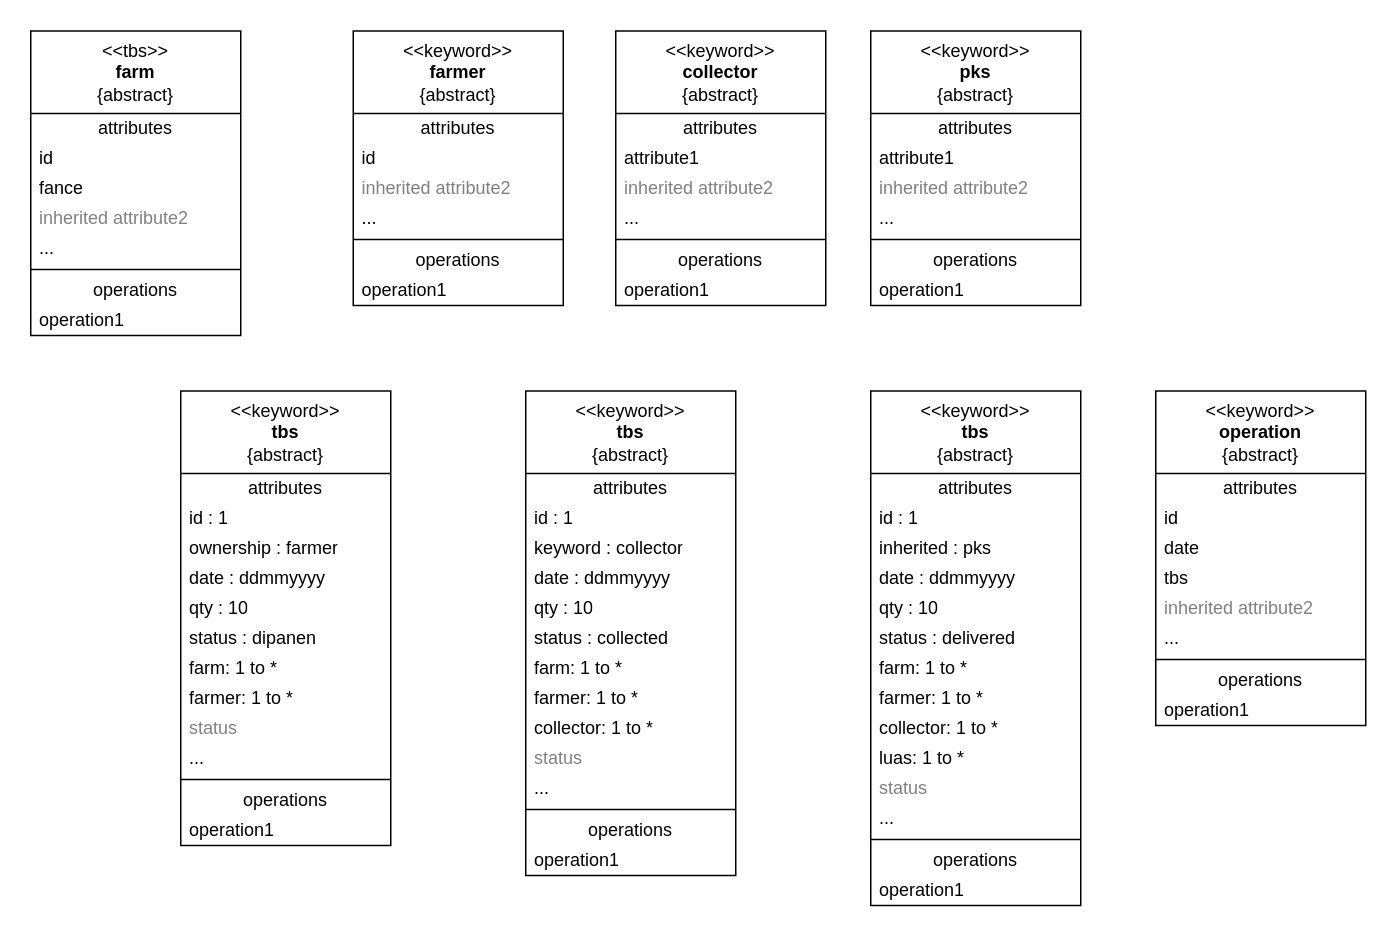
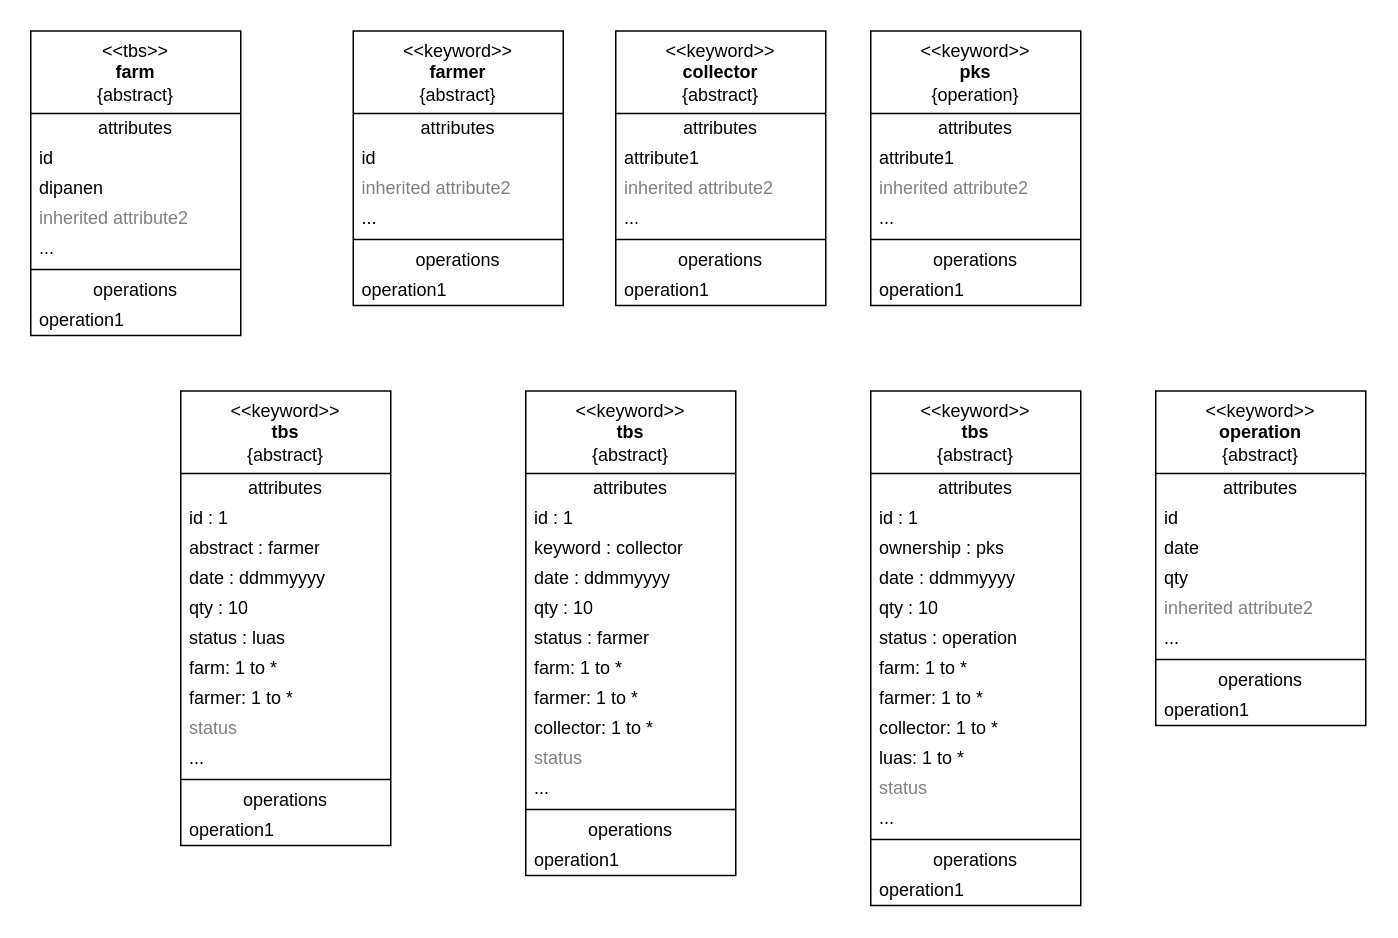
- <mxCell id="27" value="&amp;lt;&amp;lt;keyword&amp;gt;&amp;gt;&lt;br&gt;&lt;b&gt;pks&lt;br&gt;&lt;/b&gt;{abstract}" style="swimlane;fontStyle=0;align=center;verticalAlign=top;childLayout=stackLayout;horizontal=1;startSize=55;horizontalStack=0;resizeParent=1;resizeParentMax=0;resizeLast=0;collapsible=0;marginBottom=0;html=1;whiteSpace=wrap;" vertex="1" parent="1"><mxGeometry x="580" y="20" width="140" height="183" as="geometry" /></mxCell>
+ <mxCell id="27" value="&amp;lt;&amp;lt;keyword&amp;gt;&amp;gt;&lt;br&gt;&lt;b&gt;pks&lt;br&gt;&lt;/b&gt;{operation}" style="swimlane;fontStyle=0;align=center;verticalAlign=top;childLayout=stackLayout;horizontal=1;startSize=55;horizontalStack=0;resizeParent=1;resizeParentMax=0;resizeLast=0;collapsible=0;marginBottom=0;html=1;whiteSpace=wrap;" vertex="1" parent="1"><mxGeometry x="580" y="20" width="140" height="183" as="geometry" /></mxCell>
- <mxCell id="4" value="id&lt;br&gt;qty&lt;br&gt;&lt;br&gt;" style="text;html=1;strokeColor=none;fillColor=none;align=left;verticalAlign=middle;spacingLeft=4;spacingRight=4;overflow=hidden;rotatable=0;points=[[0,0.5],[1,0.5]];portConstraint=eastwest;whiteSpace=wrap;" vertex="1" parent="2"><mxGeometry y="75" width="140" height="20" as="geometry" /></mxCell>
+ <mxCell id="4" value="id&lt;br&gt;luas&lt;br&gt;&lt;br&gt;" style="text;html=1;strokeColor=none;fillColor=none;align=left;verticalAlign=middle;spacingLeft=4;spacingRight=4;overflow=hidden;rotatable=0;points=[[0,0.5],[1,0.5]];portConstraint=eastwest;whiteSpace=wrap;" vertex="1" parent="2"><mxGeometry y="75" width="140" height="20" as="geometry" /></mxCell>
- <mxCell id="5" value="fance" style="text;html=1;strokeColor=none;fillColor=none;align=left;verticalAlign=middle;spacingLeft=4;spacingRight=4;overflow=hidden;rotatable=0;points=[[0,0.5],[1,0.5]];portConstraint=eastwest;whiteSpace=wrap;" vertex="1" parent="2"><mxGeometry y="95" width="140" height="20" as="geometry" /></mxCell>
+ <mxCell id="5" value="dipanen" style="text;html=1;strokeColor=none;fillColor=none;align=left;verticalAlign=middle;spacingLeft=4;spacingRight=4;overflow=hidden;rotatable=0;points=[[0,0.5],[1,0.5]];portConstraint=eastwest;whiteSpace=wrap;" vertex="1" parent="2"><mxGeometry y="95" width="140" height="20" as="geometry" /></mxCell>
- <mxCell id="38" value="ownership : farmer" style="text;html=1;strokeColor=none;fillColor=none;align=left;verticalAlign=middle;spacingLeft=4;spacingRight=4;overflow=hidden;rotatable=0;points=[[0,0.5],[1,0.5]];portConstraint=eastwest;whiteSpace=wrap;" vertex="1" parent="35"><mxGeometry y="95" width="140" height="20" as="geometry" /></mxCell>
+ <mxCell id="38" value="abstract : farmer" style="text;html=1;strokeColor=none;fillColor=none;align=left;verticalAlign=middle;spacingLeft=4;spacingRight=4;overflow=hidden;rotatable=0;points=[[0,0.5],[1,0.5]];portConstraint=eastwest;whiteSpace=wrap;" vertex="1" parent="35"><mxGeometry y="95" width="140" height="20" as="geometry" /></mxCell>
- <mxCell id="67" value="inherited : pks" style="text;html=1;strokeColor=none;fillColor=none;align=left;verticalAlign=middle;spacingLeft=4;spacingRight=4;overflow=hidden;rotatable=0;points=[[0,0.5],[1,0.5]];portConstraint=eastwest;whiteSpace=wrap;" vertex="1" parent="64"><mxGeometry y="95" width="140" height="20" as="geometry" /></mxCell>
+ <mxCell id="67" value="ownership : pks" style="text;html=1;strokeColor=none;fillColor=none;align=left;verticalAlign=middle;spacingLeft=4;spacingRight=4;overflow=hidden;rotatable=0;points=[[0,0.5],[1,0.5]];portConstraint=eastwest;whiteSpace=wrap;" vertex="1" parent="64"><mxGeometry y="95" width="140" height="20" as="geometry" /></mxCell>
- <mxCell id="84" value="tbs" style="text;html=1;strokeColor=none;fillColor=none;align=left;verticalAlign=middle;spacingLeft=4;spacingRight=4;overflow=hidden;rotatable=0;points=[[0,0.5],[1,0.5]];portConstraint=eastwest;whiteSpace=wrap;" vertex="1" parent="80"><mxGeometry y="115" width="140" height="20" as="geometry" /></mxCell>
+ <mxCell id="84" value="qty" style="text;html=1;strokeColor=none;fillColor=none;align=left;verticalAlign=middle;spacingLeft=4;spacingRight=4;overflow=hidden;rotatable=0;points=[[0,0.5],[1,0.5]];portConstraint=eastwest;whiteSpace=wrap;" vertex="1" parent="80"><mxGeometry y="115" width="140" height="20" as="geometry" /></mxCell>
- <mxCell id="41" value="status : dipanen" style="text;html=1;strokeColor=none;fillColor=none;align=left;verticalAlign=middle;spacingLeft=4;spacingRight=4;overflow=hidden;rotatable=0;points=[[0,0.5],[1,0.5]];portConstraint=eastwest;whiteSpace=wrap;" vertex="1" parent="35"><mxGeometry y="155" width="140" height="20" as="geometry" /></mxCell>
+ <mxCell id="41" value="status : luas" style="text;html=1;strokeColor=none;fillColor=none;align=left;verticalAlign=middle;spacingLeft=4;spacingRight=4;overflow=hidden;rotatable=0;points=[[0,0.5],[1,0.5]];portConstraint=eastwest;whiteSpace=wrap;" vertex="1" parent="35"><mxGeometry y="155" width="140" height="20" as="geometry" /></mxCell>
- <mxCell id="55" value="status : collected" style="text;html=1;strokeColor=none;fillColor=none;align=left;verticalAlign=middle;spacingLeft=4;spacingRight=4;overflow=hidden;rotatable=0;points=[[0,0.5],[1,0.5]];portConstraint=eastwest;whiteSpace=wrap;" vertex="1" parent="49"><mxGeometry y="155" width="140" height="20" as="geometry" /></mxCell>
+ <mxCell id="55" value="status : farmer" style="text;html=1;strokeColor=none;fillColor=none;align=left;verticalAlign=middle;spacingLeft=4;spacingRight=4;overflow=hidden;rotatable=0;points=[[0,0.5],[1,0.5]];portConstraint=eastwest;whiteSpace=wrap;" vertex="1" parent="49"><mxGeometry y="155" width="140" height="20" as="geometry" /></mxCell>
- <mxCell id="70" value="status : delivered" style="text;html=1;strokeColor=none;fillColor=none;align=left;verticalAlign=middle;spacingLeft=4;spacingRight=4;overflow=hidden;rotatable=0;points=[[0,0.5],[1,0.5]];portConstraint=eastwest;whiteSpace=wrap;" vertex="1" parent="64"><mxGeometry y="155" width="140" height="20" as="geometry" /></mxCell>
+ <mxCell id="70" value="status : operation" style="text;html=1;strokeColor=none;fillColor=none;align=left;verticalAlign=middle;spacingLeft=4;spacingRight=4;overflow=hidden;rotatable=0;points=[[0,0.5],[1,0.5]];portConstraint=eastwest;whiteSpace=wrap;" vertex="1" parent="64"><mxGeometry y="155" width="140" height="20" as="geometry" /></mxCell>
